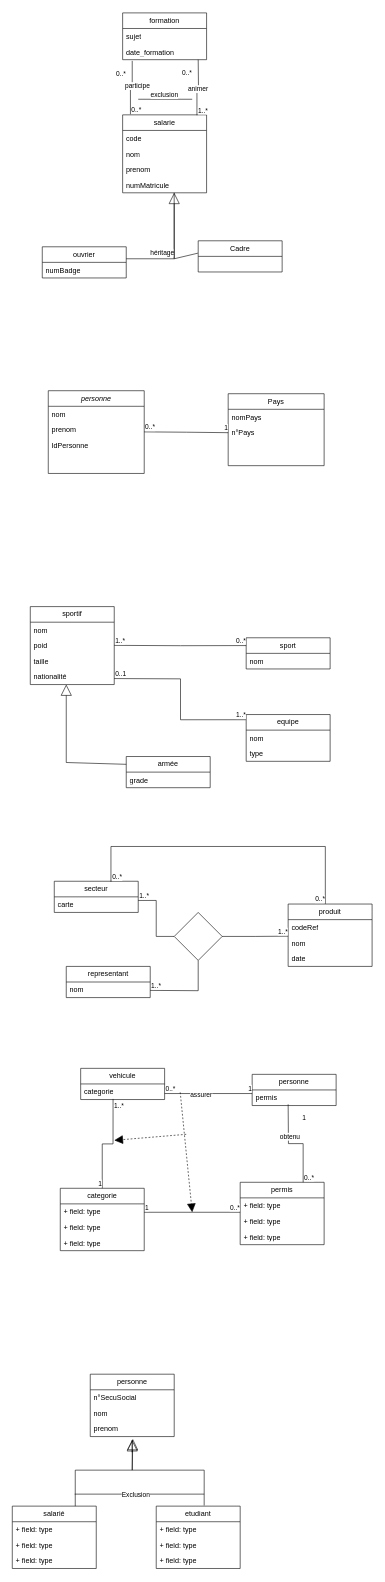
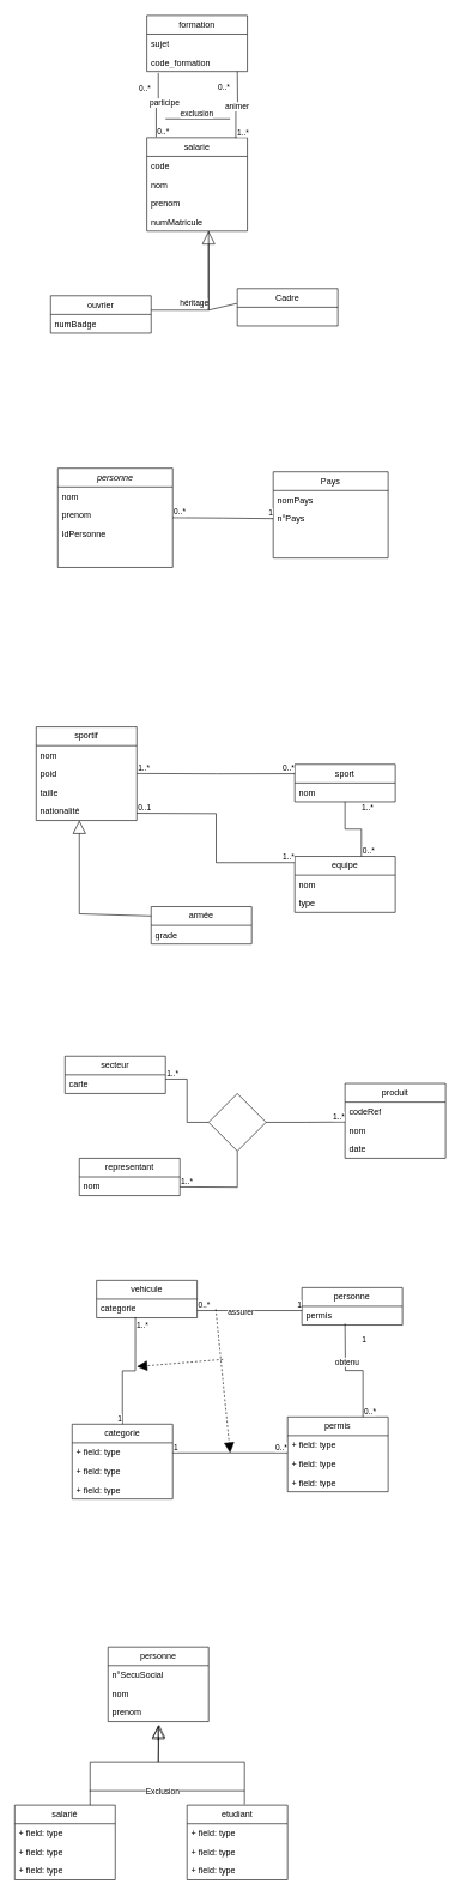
- <mxCell id="28" value="date_formation" style="text;strokeColor=none;fillColor=none;align=left;verticalAlign=top;spacingLeft=4;spacingRight=4;overflow=hidden;rotatable=0;points=[[0,0.5],[1,0.5]];portConstraint=eastwest;whiteSpace=wrap;html=1;" parent="26" vertex="1"><mxGeometry y="52" width="140" height="26" as="geometry" /></mxCell>
+ <mxCell id="28" value="code_formation" style="text;strokeColor=none;fillColor=none;align=left;verticalAlign=top;spacingLeft=4;spacingRight=4;overflow=hidden;rotatable=0;points=[[0,0.5],[1,0.5]];portConstraint=eastwest;whiteSpace=wrap;html=1;" parent="26" vertex="1"><mxGeometry y="52" width="140" height="26" as="geometry" /></mxCell>
+ <mxCell id="42" value="" style="endArrow=none;html=1;edgeStyle=orthogonalEdgeStyle;rounded=0;exitX=0.663;exitY=-0.002;exitDx=0;exitDy=0;exitPerimeter=0;" parent="1" source="16" target="14" edge="1"><mxGeometry relative="1" as="geometry"><mxPoint x="330" y="1150" as="sourcePoint" /><mxPoint x="500" y="1120" as="targetPoint" /></mxGeometry></mxCell>
+ <mxCell id="43" value="0..*" style="edgeLabel;resizable=0;html=1;align=left;verticalAlign=bottom;" parent="42" connectable="0" vertex="1"><mxGeometry x="-1" relative="1" as="geometry" /></mxCell>
+ <mxCell id="44" value="1..*" style="edgeLabel;resizable=0;html=1;align=right;verticalAlign=bottom;" parent="42" connectable="0" vertex="1"><mxGeometry x="1" relative="1" as="geometry"><mxPoint x="40" y="16" as="offset" /></mxGeometry></mxCell>
- <mxCell id="76" value="" style="endArrow=none;html=1;edgeStyle=orthogonalEdgeStyle;rounded=0;entryX=0.443;entryY=-0.003;entryDx=0;entryDy=0;entryPerimeter=0;exitX=0.675;exitY=0.019;exitDx=0;exitDy=0;exitPerimeter=0;" parent="1" source="45" target="47" edge="1"><mxGeometry relative="1" as="geometry"><mxPoint x="230" y="1410" as="sourcePoint" /><mxPoint x="440" y="1420" as="targetPoint" /><Array as="points"><mxPoint x="185" y="1410" /><mxPoint x="542" y="1410" /></Array></mxGeometry></mxCell>
- <mxCell id="77" value="0..*" style="edgeLabel;resizable=0;html=1;align=left;verticalAlign=bottom;" parent="76" connectable="0" vertex="1"><mxGeometry x="-1" relative="1" as="geometry" /></mxCell>
- <mxCell id="78" value="0..*" style="edgeLabel;resizable=0;html=1;align=right;verticalAlign=bottom;" parent="76" connectable="0" vertex="1"><mxGeometry x="1" relative="1" as="geometry" /></mxCell>
